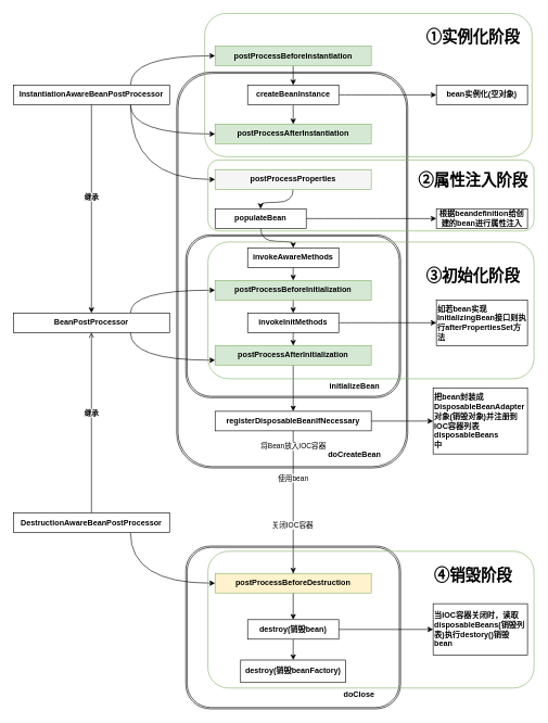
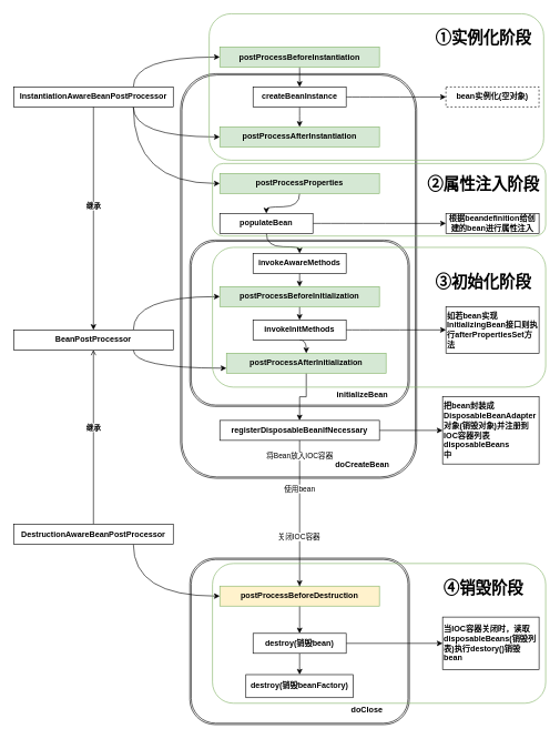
- <mxCell id="38" value="&lt;b&gt;bean实例化(空对象)&lt;/b&gt;" style="rounded=0;whiteSpace=wrap;html=1;" parent="1" vertex="1"><mxGeometry x="670" y="130" width="140" height="30" as="geometry" /></mxCell>
+ <mxCell id="38" value="&lt;b&gt;bean实例化(空对象)&lt;/b&gt;" style="rounded=0;whiteSpace=wrap;html=1;dashed=1;" parent="1" vertex="1"><mxGeometry x="670" y="130" width="140" height="30" as="geometry" /></mxCell>
- <mxCell id="29" value="&lt;b&gt;postProcessProperties&lt;/b&gt;" style="rounded=0;whiteSpace=wrap;html=1;fillColor=#f5f5f5;strokeColor=#82b366;" parent="1" vertex="1"><mxGeometry x="330" y="260" width="240" height="30" as="geometry" /></mxCell>
+ <mxCell id="29" value="&lt;b&gt;postProcessProperties&lt;/b&gt;" style="rounded=0;whiteSpace=wrap;html=1;fillColor=#d5e8d4;strokeColor=#82b366;" parent="1" vertex="1"><mxGeometry x="330" y="260" width="240" height="30" as="geometry" /></mxCell>
- <mxCell id="15" value="&lt;b&gt;BeanPostProcessor&lt;/b&gt;" style="rounded=0;whiteSpace=wrap;html=1;" parent="1" vertex="1"><mxGeometry x="20" y="480" width="240" height="30" as="geometry" /></mxCell>
+ <mxCell id="15" value="&lt;b&gt;BeanPostProcessor&lt;/b&gt;" style="rounded=0;whiteSpace=wrap;html=1;" parent="1" vertex="1"><mxGeometry x="20" y="495" width="240" height="30" as="geometry" /></mxCell>
- <mxCell id="33" value="&lt;b&gt;postProcessAfterInitialization&lt;/b&gt;" style="rounded=0;whiteSpace=wrap;html=1;fillColor=#d5e8d4;strokeColor=#82b366;" parent="1" vertex="1"><mxGeometry x="330" y="530" width="240" height="30" as="geometry" /></mxCell>
+ <mxCell id="33" value="&lt;b&gt;postProcessAfterInitialization&lt;/b&gt;" style="rounded=0;whiteSpace=wrap;html=1;fillColor=#d5e8d4;strokeColor=#82b366;" parent="1" vertex="1"><mxGeometry x="340" y="530" width="240" height="30" as="geometry" /></mxCell>
